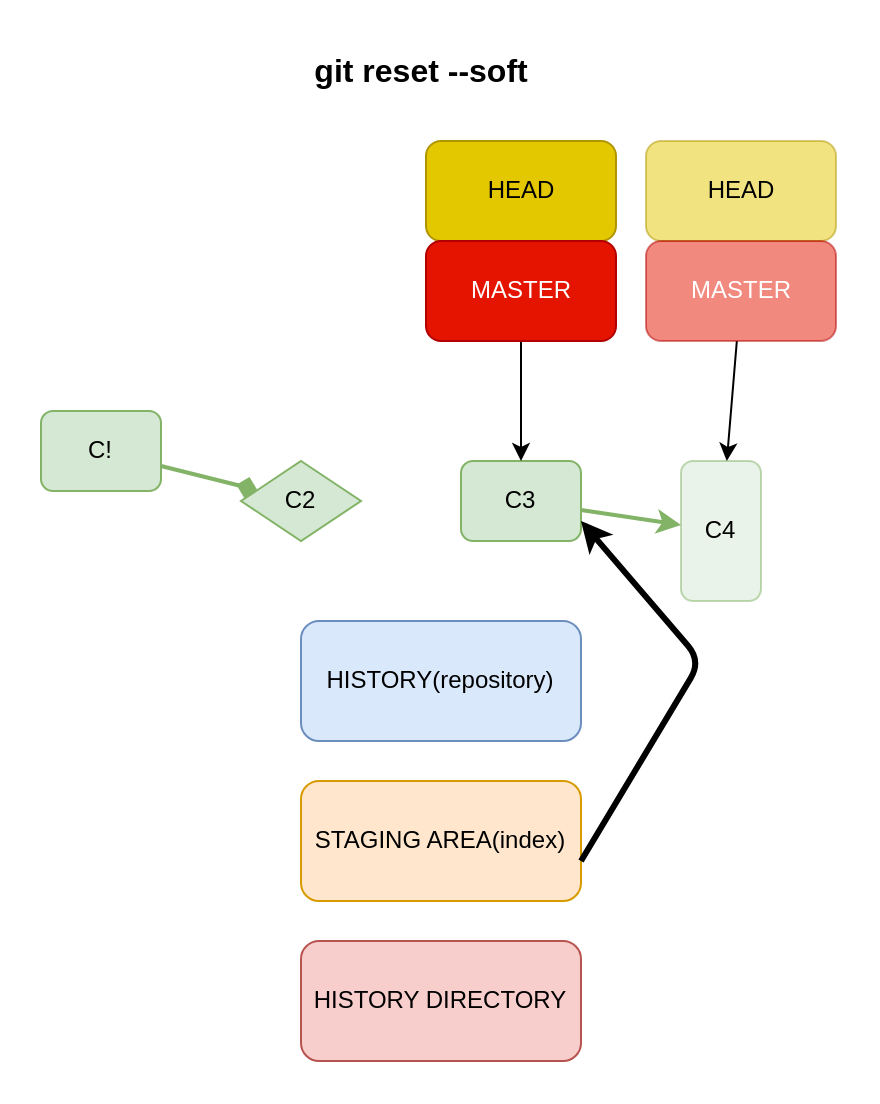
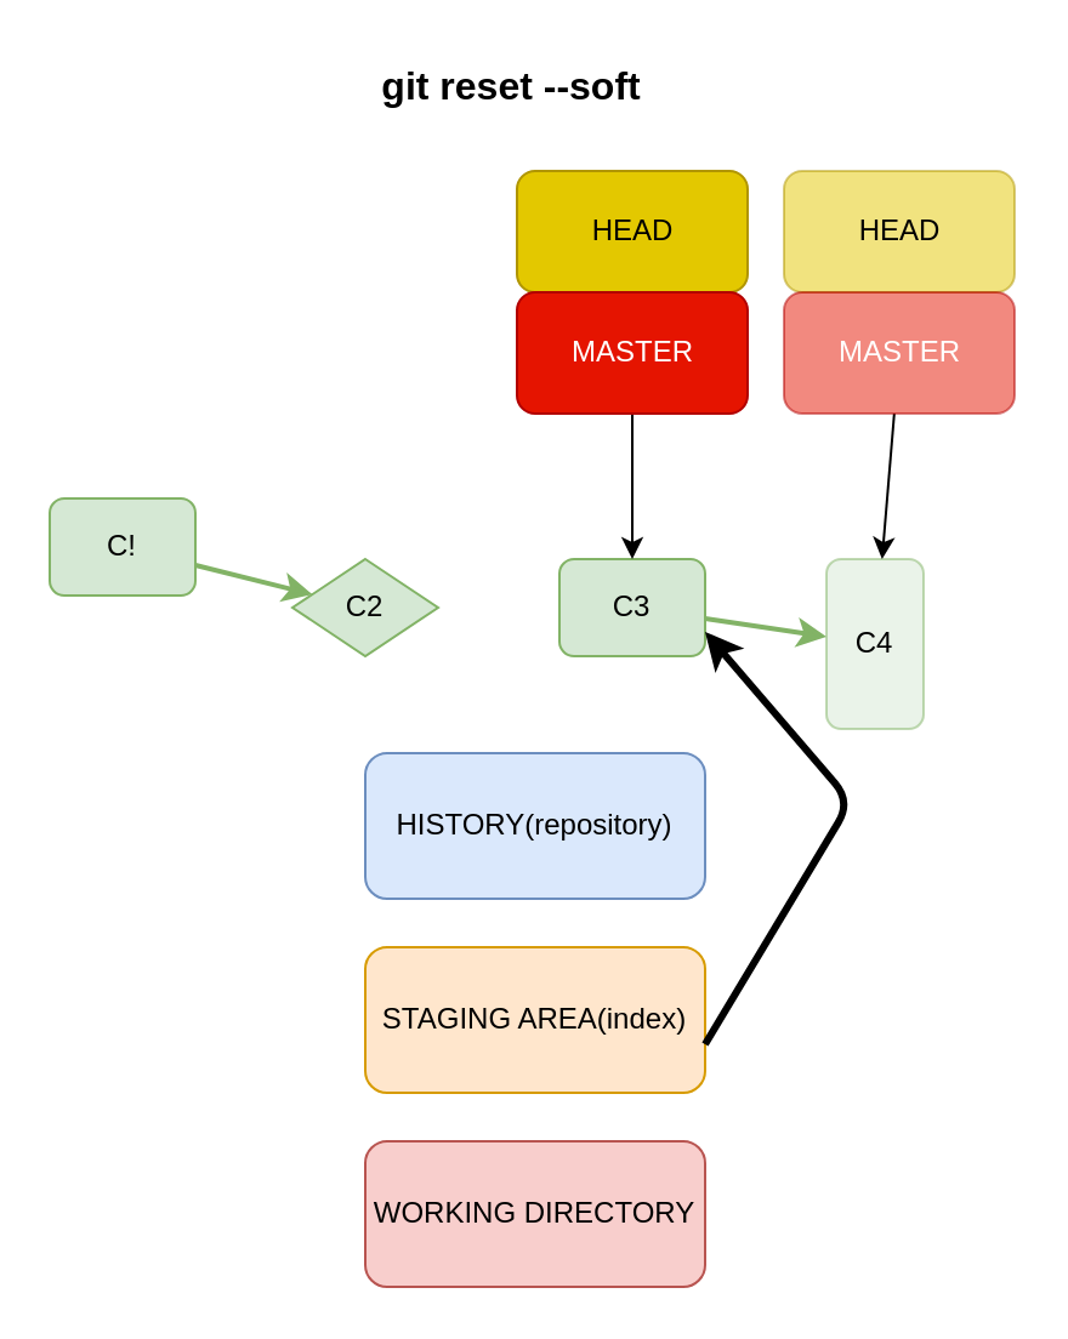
- <mxCell id="5" value="" style="edgeStyle=none;html=1;fillColor=#d5e8d4;strokeColor=#82b366;strokeWidth=2;endArrow=diamond;" edge="1" parent="1" source="6" target="10"><mxGeometry relative="1" as="geometry" /></mxCell>
+ <mxCell id="5" value="" style="edgeStyle=none;html=1;fillColor=#d5e8d4;strokeColor=#82b366;strokeWidth=2;" edge="1" parent="1" source="6" target="10"><mxGeometry relative="1" as="geometry" /></mxCell>
- <mxCell id="3" value="HISTORY DIRECTORY" style="rounded=1;whiteSpace=wrap;html=1;fillColor=#f8cecc;strokeColor=#b85450;" vertex="1" parent="1"><mxGeometry x="150" y="470" width="140" height="60" as="geometry" /></mxCell>
+ <mxCell id="3" value="WORKING DIRECTORY" style="rounded=1;whiteSpace=wrap;html=1;fillColor=#f8cecc;strokeColor=#b85450;" vertex="1" parent="1"><mxGeometry x="150" y="470" width="140" height="60" as="geometry" /></mxCell>
